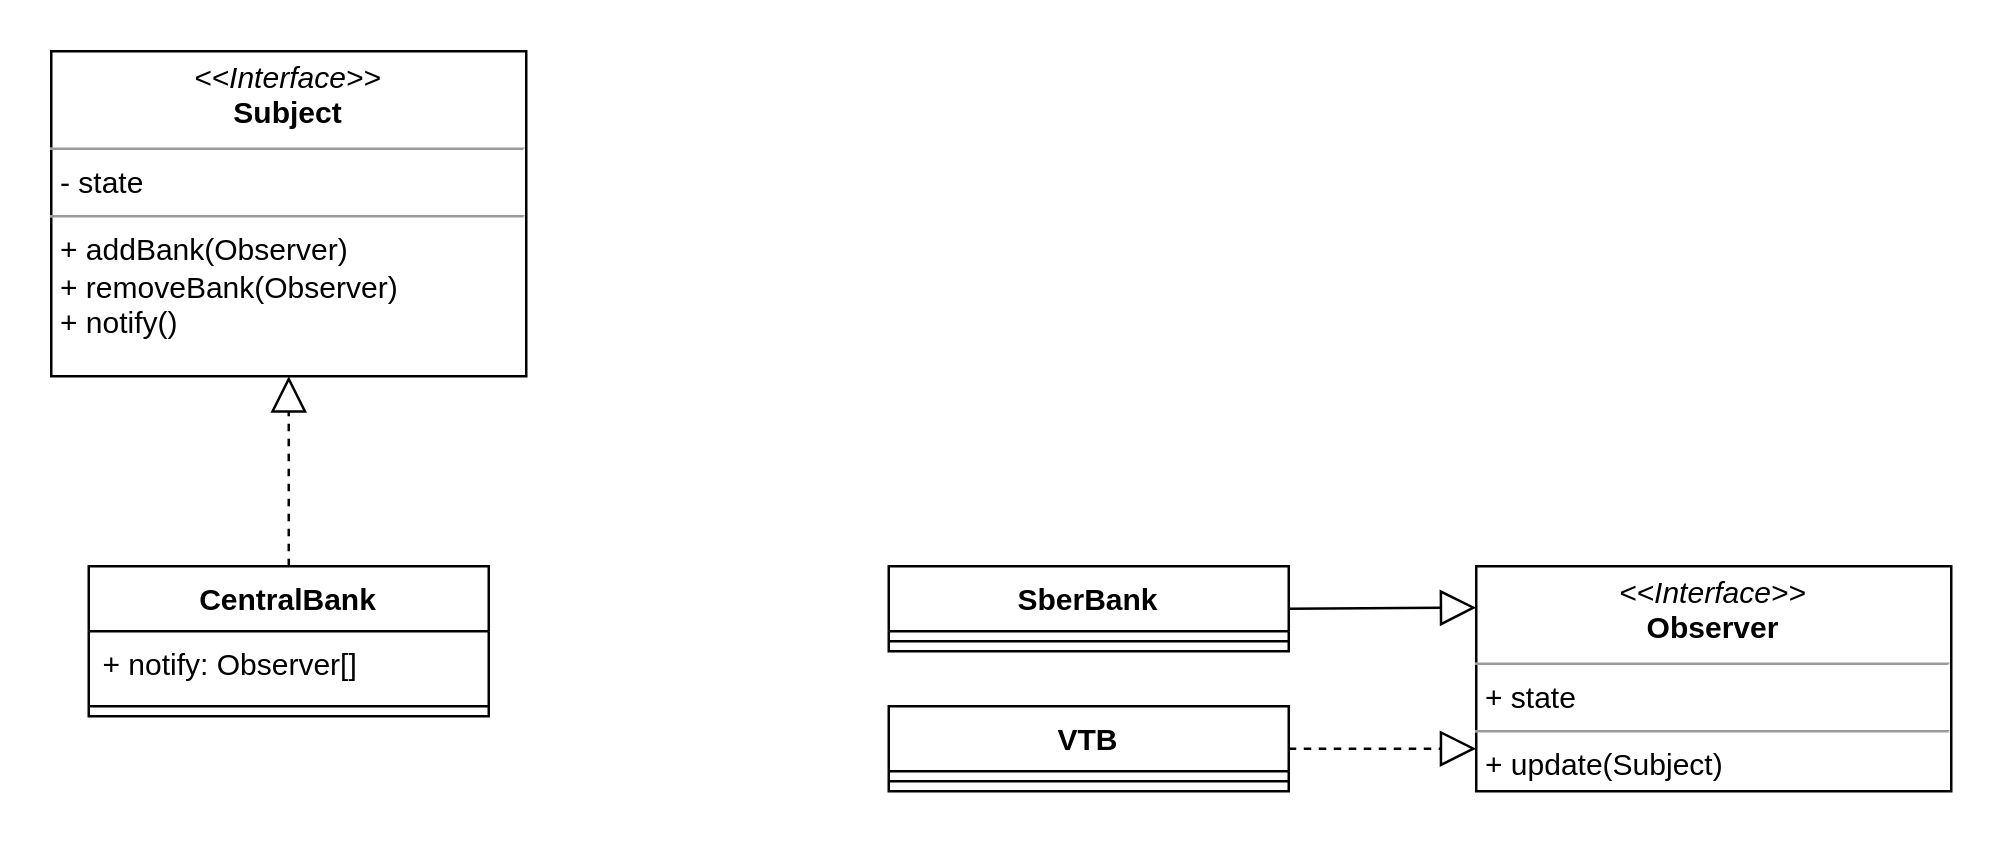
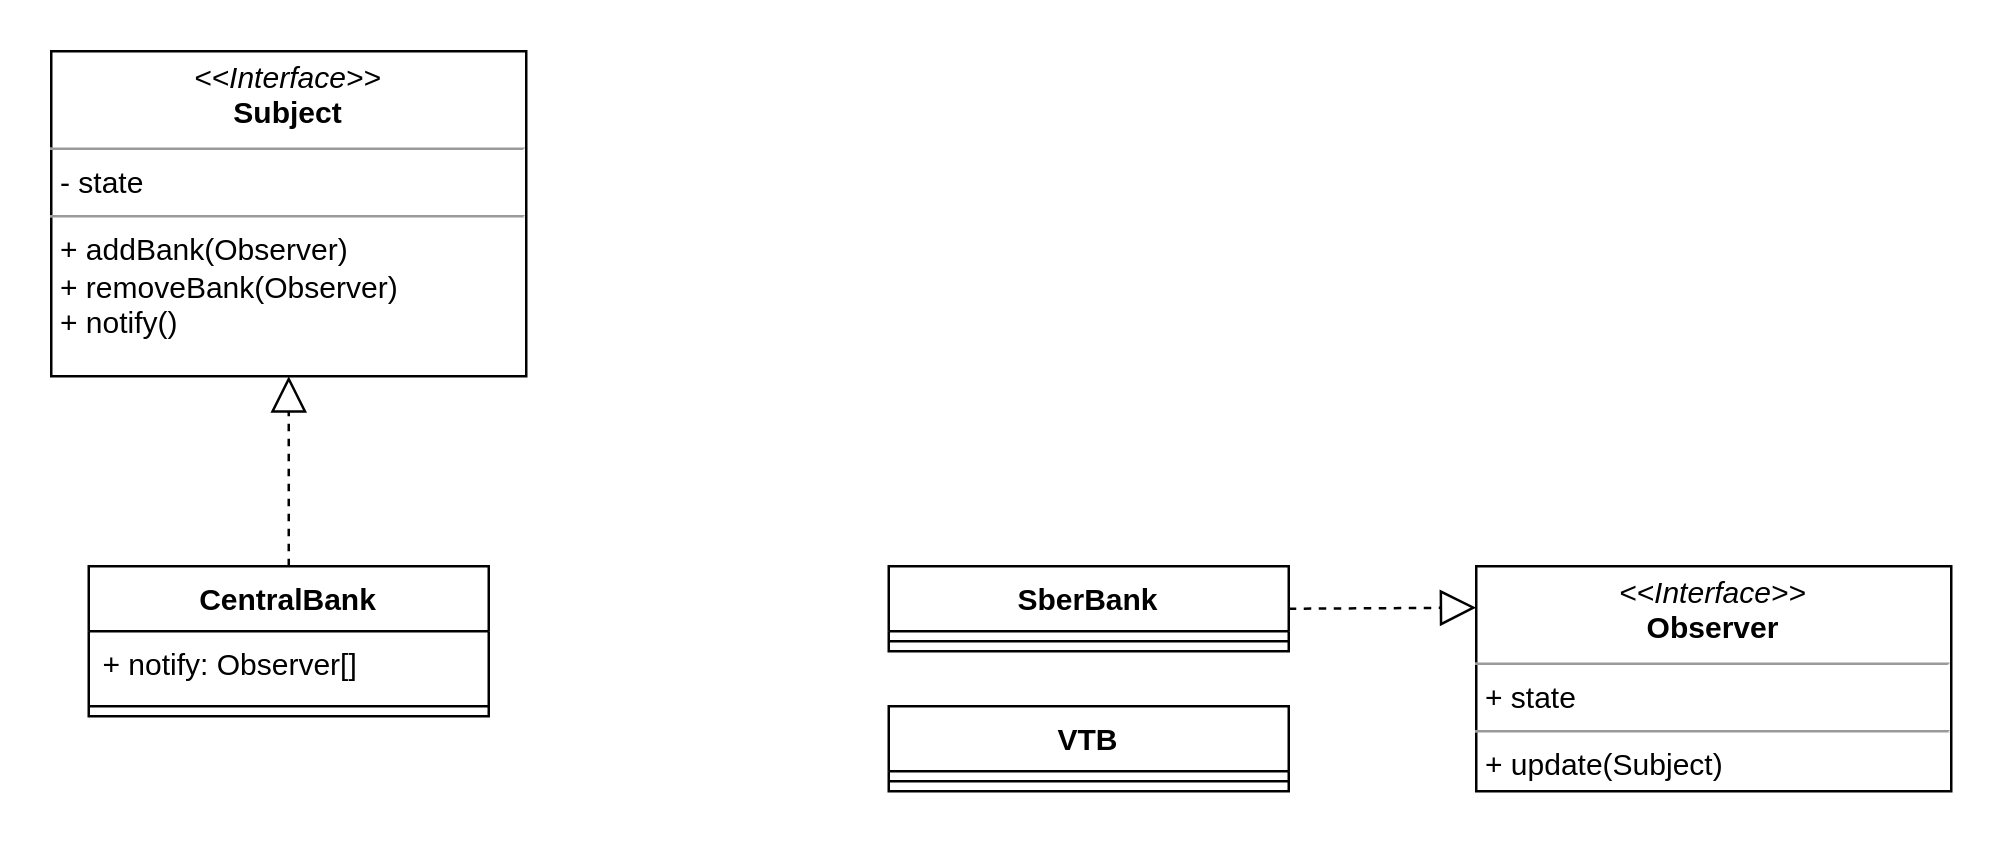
- <mxCell id="12" value="" style="endArrow=block;dashed=0;endFill=0;endSize=12;html=1;exitX=1;exitY=0.5;exitDx=0;exitDy=0;entryX=0;entryY=0.184;entryDx=0;entryDy=0;entryPerimeter=0;" edge="1" parent="1" source="8" target="3"><mxGeometry width="160" relative="1" as="geometry"><mxPoint x="490" y="400" as="sourcePoint" /><mxPoint x="650" y="400" as="targetPoint" /></mxGeometry></mxCell>
+ <mxCell id="12" value="" style="endArrow=block;dashed=1;endFill=0;endSize=12;html=1;exitX=1;exitY=0.5;exitDx=0;exitDy=0;entryX=0;entryY=0.184;entryDx=0;entryDy=0;entryPerimeter=0;" edge="1" parent="1" source="8" target="3"><mxGeometry width="160" relative="1" as="geometry"><mxPoint x="490" y="400" as="sourcePoint" /><mxPoint x="650" y="400" as="targetPoint" /></mxGeometry></mxCell>
- <mxCell id="13" value="" style="endArrow=block;dashed=1;endFill=0;endSize=12;html=1;exitX=1;exitY=0.5;exitDx=0;exitDy=0;entryX=0;entryY=0.811;entryDx=0;entryDy=0;entryPerimeter=0;" edge="1" parent="1" source="10" target="3"><mxGeometry width="160" relative="1" as="geometry"><mxPoint x="540" y="360" as="sourcePoint" /><mxPoint x="700" y="360" as="targetPoint" /></mxGeometry></mxCell>
